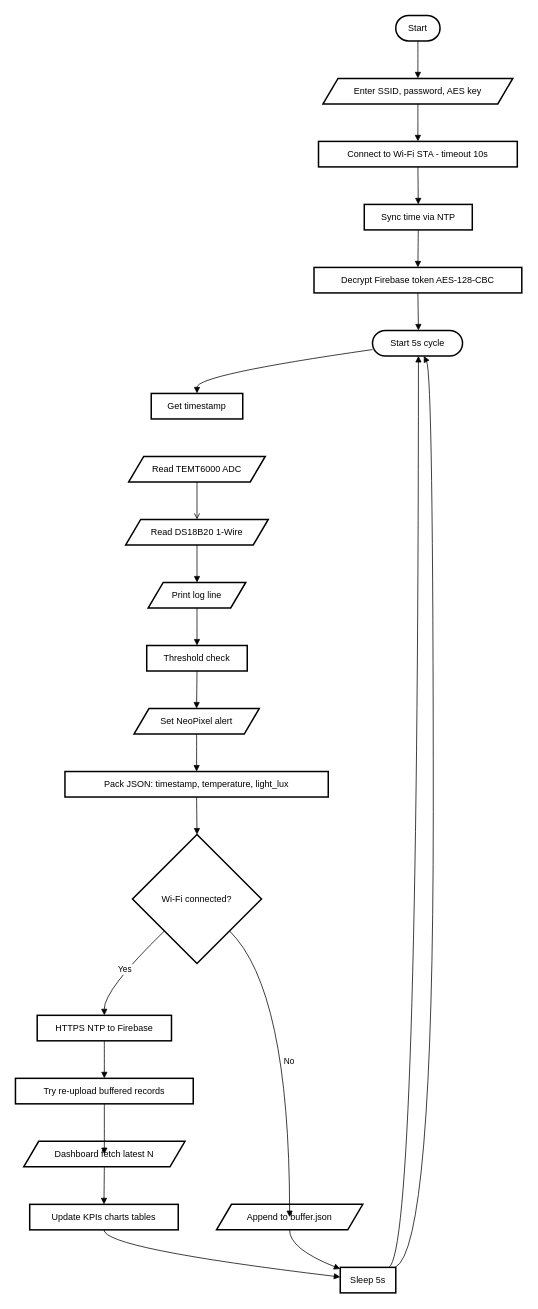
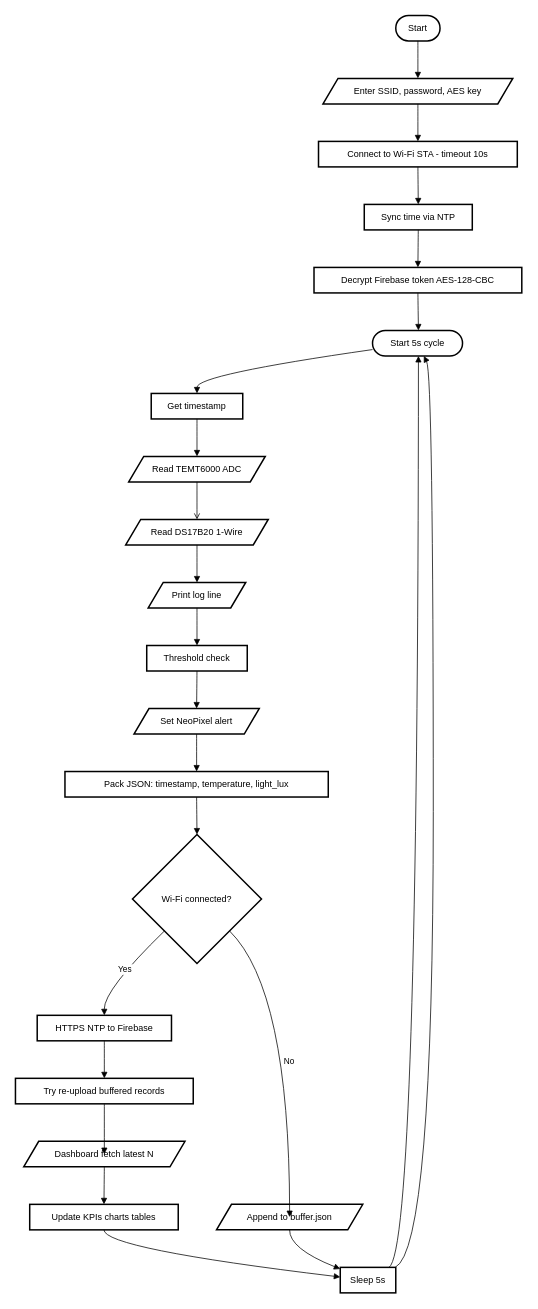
+ <mxCell id="28" value="" style="curved=1;startArrow=none;endArrow=block;exitX=0.5;exitY=1;entryX=0.5;entryY=0;rounded=0;" edge="1" parent="1" source="8" target="9"><mxGeometry relative="1" as="geometry"><Array as="points" /></mxGeometry></mxCell>
- <mxCell id="10" value="Read DS18B20 1-Wire" style="shape=parallelogram;perimeter=parallelogramPerimeter;fixedSize=1;strokeWidth=2;whiteSpace=wrap;" vertex="1" parent="1"><mxGeometry x="167" y="692" width="190" height="34" as="geometry" /></mxCell>
+ <mxCell id="10" value="Read DS17B20 1-Wire" style="shape=parallelogram;perimeter=parallelogramPerimeter;fixedSize=1;strokeWidth=2;whiteSpace=wrap;" vertex="1" parent="1"><mxGeometry x="167" y="692" width="190" height="34" as="geometry" /></mxCell>
